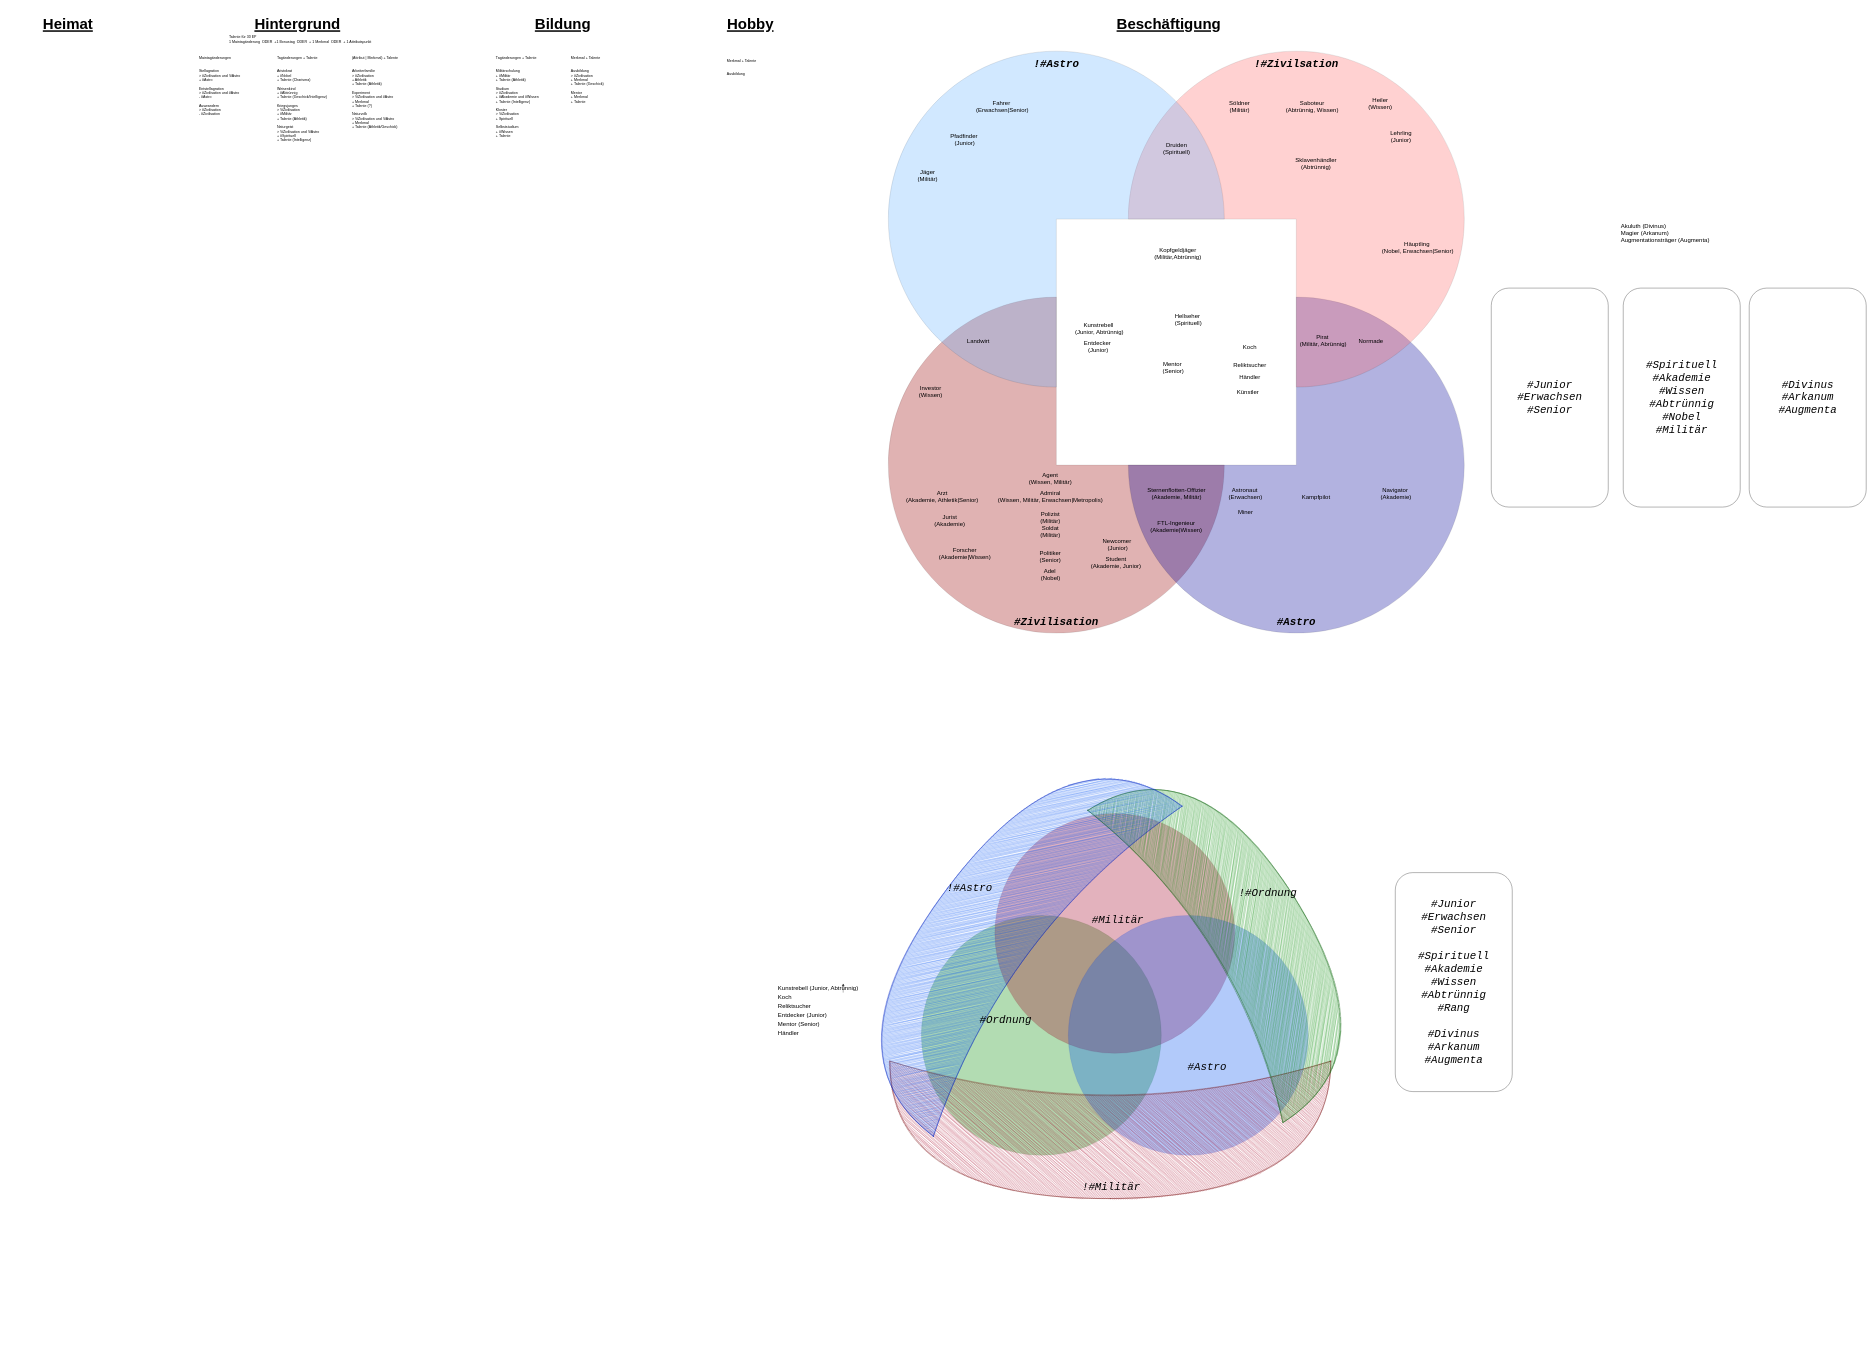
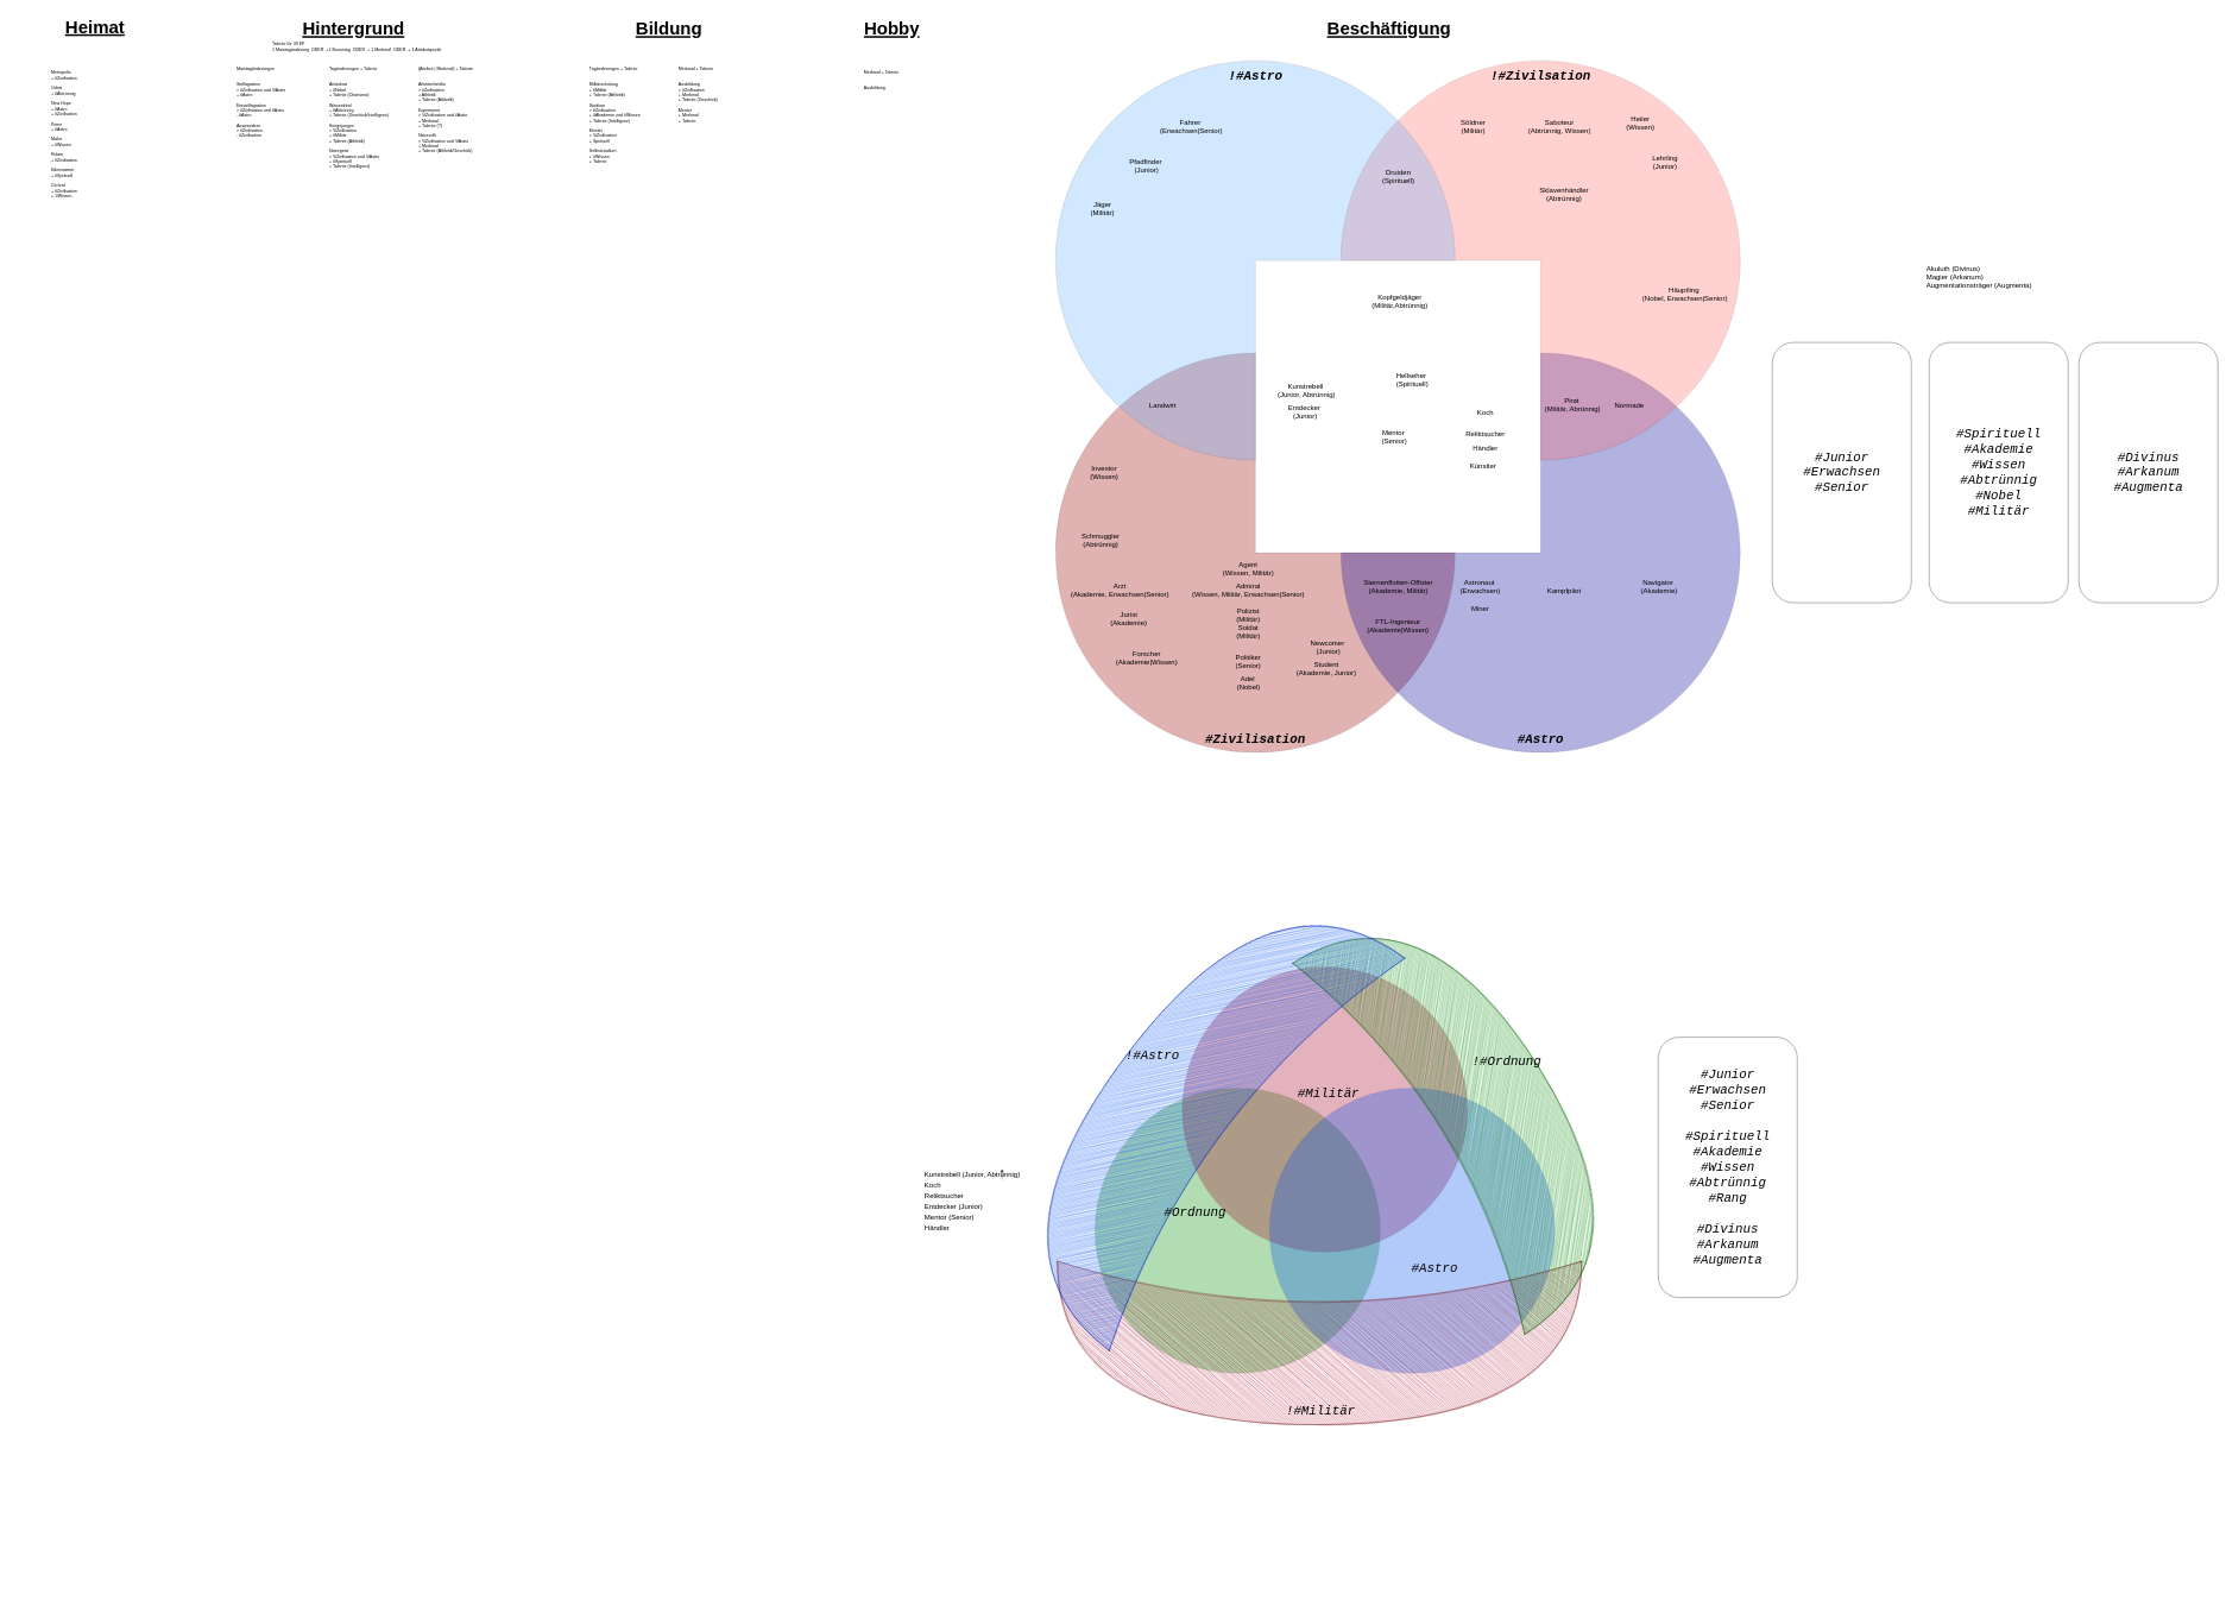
- <mxCell id="13" value="Heimat" style="text;html=1;align=center;verticalAlign=middle;whiteSpace=wrap;rounded=0;fontSize=50;fontStyle=5" parent="1" vertex="1"><mxGeometry x="20" y="20" width="410" height="120" as="geometry" /></mxCell>
+ <mxCell id="13" value="Heimat" style="text;html=1;align=center;verticalAlign=middle;whiteSpace=wrap;rounded=0;fontSize=50;fontStyle=5" parent="1" vertex="1"><mxGeometry x="60" y="15" width="410" height="120" as="geometry" /></mxCell>
+ <mxCell id="30" value="Metropolis&lt;div&gt;+ #&lt;span style=&quot;background-color: initial;&quot;&gt;Zivilisation&lt;/span&gt;&lt;span style=&quot;background-color: initial;&quot;&gt;&amp;nbsp;&lt;/span&gt;&lt;/div&gt;&lt;div&gt;&lt;br&gt;&lt;div&gt;Ödnis&lt;/div&gt;&lt;div&gt;+ #Abtrünnig&lt;/div&gt;&lt;div&gt;&lt;br&gt;&lt;/div&gt;&lt;div&gt;New Hope&lt;/div&gt;&lt;div&gt;+ #Astro&lt;/div&gt;&lt;div&gt;+ #&lt;span style=&quot;background-color: initial;&quot;&gt;Zivilisation&lt;/span&gt;&lt;span style=&quot;background-color: initial;&quot;&gt;&amp;nbsp;&lt;/span&gt;&lt;/div&gt;&lt;div&gt;&lt;br&gt;&lt;/div&gt;&lt;div&gt;Prime&lt;/div&gt;&lt;div&gt;+ #Astro&lt;/div&gt;&lt;div&gt;&lt;br&gt;&lt;/div&gt;&lt;div&gt;Malur&lt;/div&gt;&lt;div&gt;+ #Wissen&lt;/div&gt;&lt;div&gt;&lt;br&gt;&lt;/div&gt;&lt;div&gt;Rulam&lt;/div&gt;&lt;div&gt;+ #&lt;span style=&quot;background-color: initial;&quot;&gt;Zivilisation&lt;/span&gt;&lt;span style=&quot;background-color: initial;&quot;&gt;&amp;nbsp;&lt;/span&gt;&lt;/div&gt;&lt;div&gt;&lt;br&gt;Edenstamm&lt;/div&gt;&lt;div&gt;+ #Sprituell&lt;/div&gt;&lt;div&gt;&lt;br&gt;&lt;/div&gt;&lt;div&gt;Central&lt;/div&gt;&lt;/div&gt;&lt;div&gt;+ #&lt;span style=&quot;background-color: initial;&quot;&gt;Zivilisation&lt;/span&gt;&lt;span style=&quot;background-color: initial;&quot;&gt;&amp;nbsp;&lt;/span&gt;&lt;/div&gt;&lt;div&gt;+ '#Wissen&lt;/div&gt;" style="text;html=1;align=left;verticalAlign=top;whiteSpace=wrap;rounded=0;" parent="1" vertex="1"><mxGeometry x="140" y="190" width="220" height="425" as="geometry" /></mxCell>
- <mxCell id="44" value="Investor&lt;div&gt;(Wissen)&lt;/div&gt;" style="text;html=1;align=center;verticalAlign=middle;whiteSpace=wrap;rounded=0;fontSize=20;" parent="1" vertex="1"><mxGeometry x="3071.04" y="1290" width="60" height="30" as="geometry" /></mxCell>
+ <mxCell id="44" value="Investor&lt;div&gt;(Wissen)&lt;/div&gt;" style="text;html=1;align=center;verticalAlign=middle;whiteSpace=wrap;rounded=0;fontSize=20;" parent="1" vertex="1"><mxGeometry x="3066.04" y="1310" width="60" height="30" as="geometry" /></mxCell>
+ <mxCell id="50" value="Schmuggler&lt;div&gt;(Abtrünnig)&lt;/div&gt;" style="text;html=1;align=center;verticalAlign=middle;whiteSpace=wrap;rounded=0;fontSize=20;fontStyle=0;fontFamily=Helvetica;labelBorderColor=none;textShadow=0;" parent="1" vertex="1"><mxGeometry x="2970" y="1500" width="232.07" height="30" as="geometry" /></mxCell>
- <mxCell id="52" value="&lt;div&gt;Arzt&lt;/div&gt;&lt;div&gt;(Akademie, Athletik|Senior)&lt;/div&gt;" style="text;html=1;align=center;verticalAlign=middle;whiteSpace=wrap;rounded=0;fontSize=20;fontStyle=0;fontFamily=Helvetica;labelBorderColor=none;textShadow=0;" parent="1" vertex="1"><mxGeometry x="2960" y="1640" width="360" height="30" as="geometry" /></mxCell>
+ <mxCell id="52" value="&lt;div&gt;Arzt&lt;/div&gt;&lt;div&gt;(Akademie, Erwachsen|Senior)&lt;/div&gt;" style="text;html=1;align=center;verticalAlign=middle;whiteSpace=wrap;rounded=0;fontSize=20;fontStyle=0;fontFamily=Helvetica;labelBorderColor=none;textShadow=0;" parent="1" vertex="1"><mxGeometry x="2960" y="1640" width="360" height="30" as="geometry" /></mxCell>
- <mxCell id="48" value="&lt;div&gt;&lt;div&gt;Admiral&lt;/div&gt;&lt;div style=&quot;&quot;&gt;(Wissen, Militär, Erwachsen|Metropolis)&lt;/div&gt;&lt;/div&gt;" style="text;html=1;align=center;verticalAlign=middle;whiteSpace=wrap;rounded=0;fontSize=20;fontStyle=0;fontFamily=Helvetica;labelBorderColor=none;textShadow=0;" parent="1" vertex="1"><mxGeometry x="3310" y="1620" width="380" height="70" as="geometry" /></mxCell>
+ <mxCell id="48" value="&lt;div&gt;&lt;div&gt;Admiral&lt;/div&gt;&lt;div style=&quot;&quot;&gt;(Wissen, Militär, Erwachsen|Senior)&lt;/div&gt;&lt;/div&gt;" style="text;html=1;align=center;verticalAlign=middle;whiteSpace=wrap;rounded=0;fontSize=20;fontStyle=0;fontFamily=Helvetica;labelBorderColor=none;textShadow=0;" parent="1" vertex="1"><mxGeometry x="3310" y="1620" width="380" height="70" as="geometry" /></mxCell>
